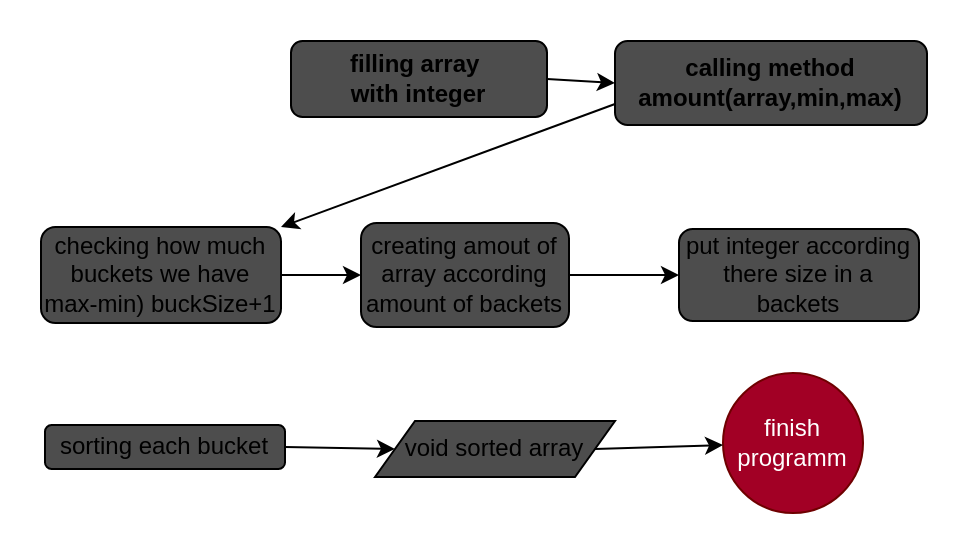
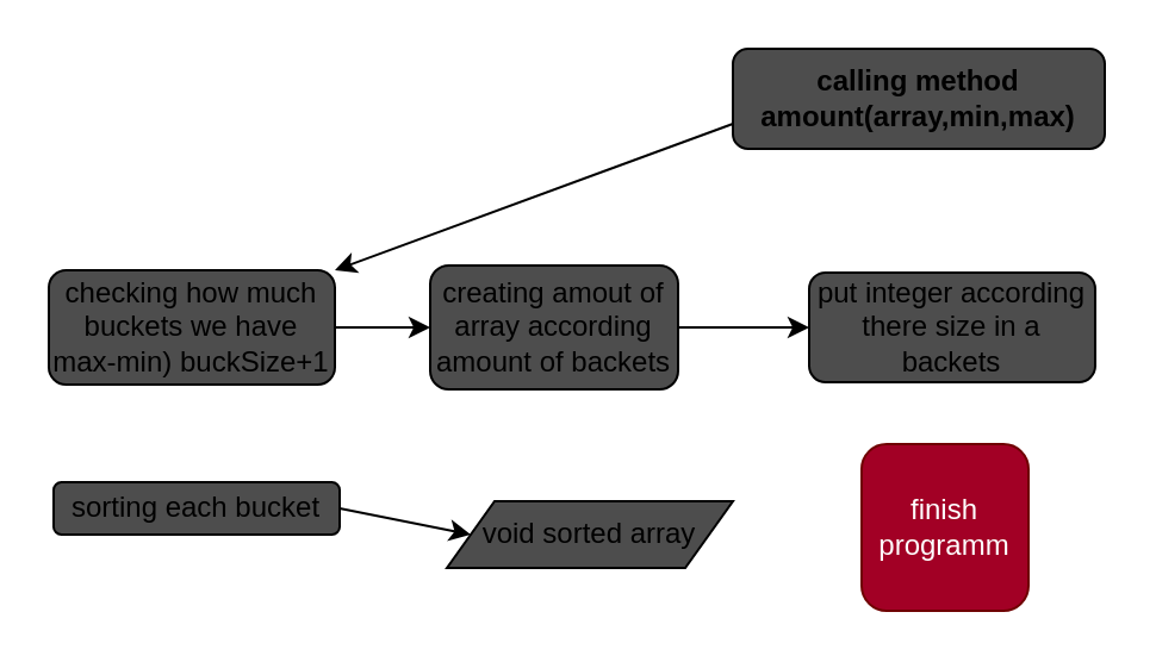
- <mxCell id="3" value="&lt;b&gt;&amp;nbsp; &amp;nbsp; &amp;nbsp; &amp;nbsp; filling array&amp;nbsp; &amp;nbsp; &amp;nbsp; &amp;nbsp; &amp;nbsp; with integer&lt;/b&gt;" style="rounded=1;whiteSpace=wrap;html=1;fillColor=#4D4D4D;" vertex="1" parent="1"><mxGeometry x="145" y="20" width="128" height="38" as="geometry" /></mxCell>
- <mxCell id="5" value="" style="endArrow=classic;html=1;rounded=0;exitX=1;exitY=0.5;exitDx=0;exitDy=0;entryX=0;entryY=0.5;entryDx=0;entryDy=0;" edge="1" parent="1" source="3" target="4"><mxGeometry width="50" height="50" relative="1" as="geometry"><mxPoint x="264" y="267" as="sourcePoint" /><mxPoint x="314" y="217" as="targetPoint" /></mxGeometry></mxCell>
- <mxCell id="2" value="finish programm" style="ellipse;whiteSpace=wrap;html=1;aspect=fixed;fillColor=#a20025;fontColor=#ffffff;strokeColor=#6F0000;" vertex="1" parent="1"><mxGeometry x="361" y="186" width="70" height="70" as="geometry" /></mxCell>
+ <mxCell id="2" value="finish programm" style="whiteSpace=wrap;html=1;aspect=fixed;fillColor=#a20025;fontColor=#ffffff;strokeColor=#6F0000;rounded=1;" vertex="1" parent="1"><mxGeometry x="361" y="186" width="70" height="70" as="geometry" /></mxCell>
- <mxCell id="12" value="sorting each bucket" style="rounded=1;whiteSpace=wrap;html=1;fillColor=#4D4D4D;" vertex="1" parent="1"><mxGeometry x="22" y="212" width="120" height="22" as="geometry" /></mxCell>
+ <mxCell id="12" value="sorting each bucket" style="rounded=1;whiteSpace=wrap;html=1;fillColor=#4D4D4D;" vertex="1" parent="1"><mxGeometry x="22" y="202" width="120" height="22" as="geometry" /></mxCell>
- <mxCell id="15" value="" style="endArrow=classic;html=1;rounded=0;exitX=1;exitY=0.5;exitDx=0;exitDy=0;" edge="1" parent="1" source="13" target="2"><mxGeometry width="50" height="50" relative="1" as="geometry"><mxPoint x="252" y="224" as="sourcePoint" /><mxPoint x="302" y="174" as="targetPoint" /></mxGeometry></mxCell>
